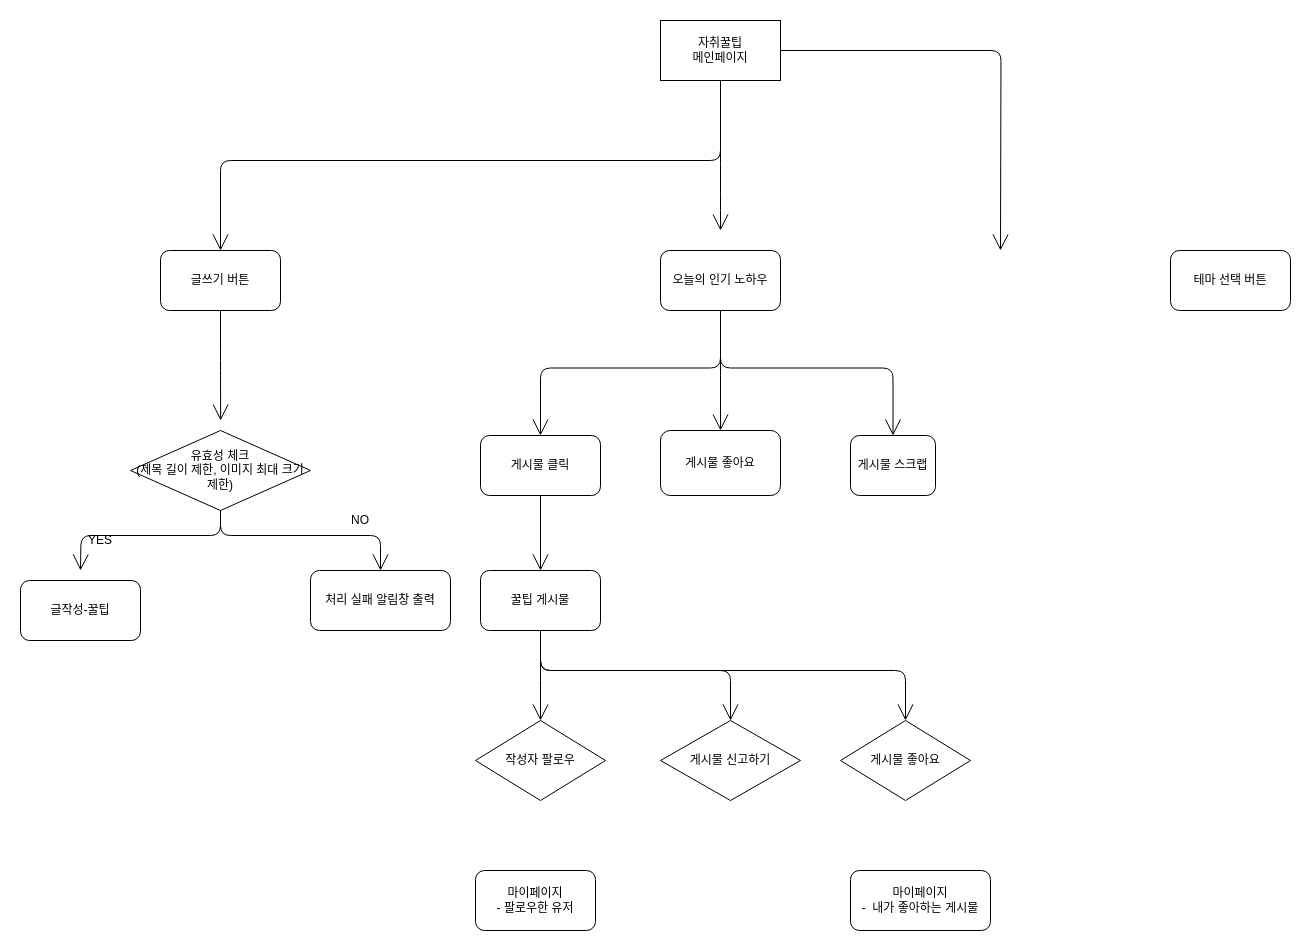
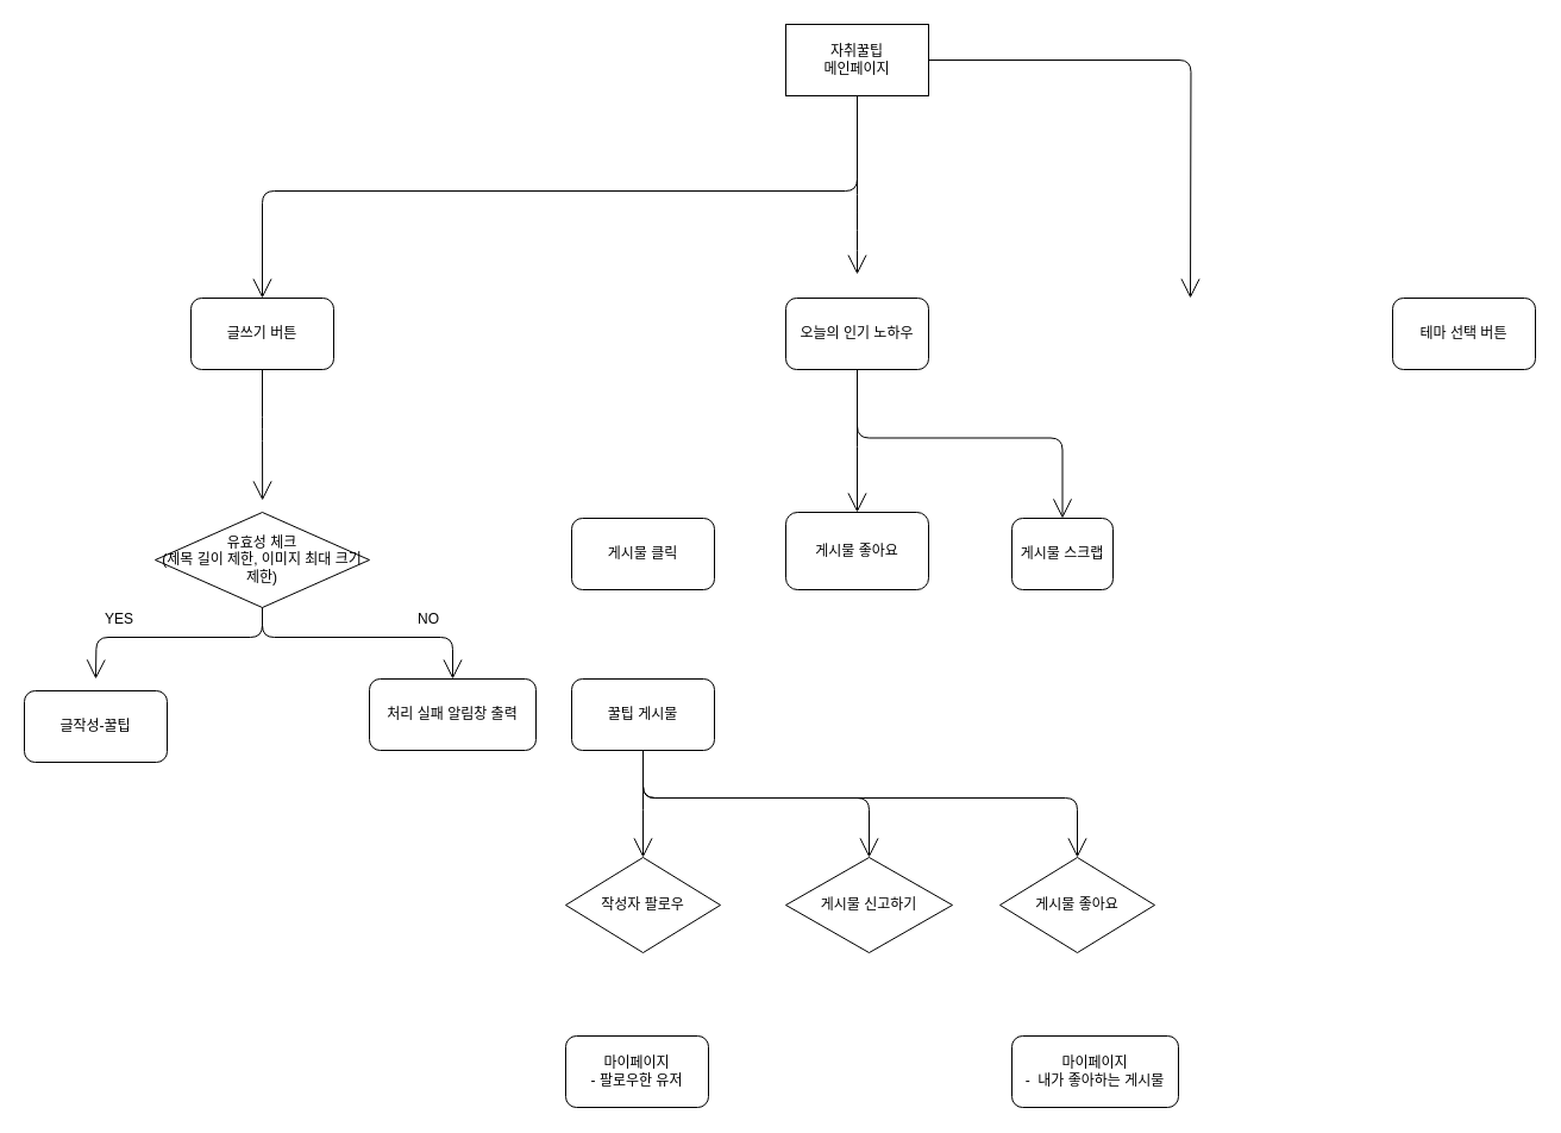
- <mxCell id="9" style="edgeStyle=orthogonalEdgeStyle;orthogonalLoop=1;jettySize=auto;html=1;exitX=0.5;exitY=1;exitDx=0;exitDy=0;entryX=0.5;entryY=0;entryDx=0;entryDy=0;endArrow=open;startSize=14;endSize=14;sourcePerimeterSpacing=8;targetPerimeterSpacing=8;" edge="1" parent="1" source="11" target="14"><mxGeometry relative="1" as="geometry" /></mxCell>
- <mxCell id="13" style="edgeStyle=orthogonalEdgeStyle;orthogonalLoop=1;jettySize=auto;html=1;exitX=0.5;exitY=1;exitDx=0;exitDy=0;entryX=0.5;entryY=0;entryDx=0;entryDy=0;endArrow=open;startSize=14;endSize=14;sourcePerimeterSpacing=8;targetPerimeterSpacing=8;" edge="1" parent="1" source="14" target="27"><mxGeometry relative="1" as="geometry" /></mxCell>
- <mxCell id="7" value="YES" style="text;html=1;strokeColor=none;fillColor=none;align=center;verticalAlign=middle;whiteSpace=wrap;rounded=0;hachureGap=4;pointerEvents=0;" vertex="1" parent="1"><mxGeometry x="80" y="530" width="40" height="20" as="geometry" /></mxCell>
+ <mxCell id="7" value="YES" style="text;html=1;strokeColor=none;fillColor=none;align=center;verticalAlign=middle;whiteSpace=wrap;rounded=0;hachureGap=4;pointerEvents=0;" vertex="1" parent="1"><mxGeometry x="80" y="510" width="40" height="20" as="geometry" /></mxCell>
